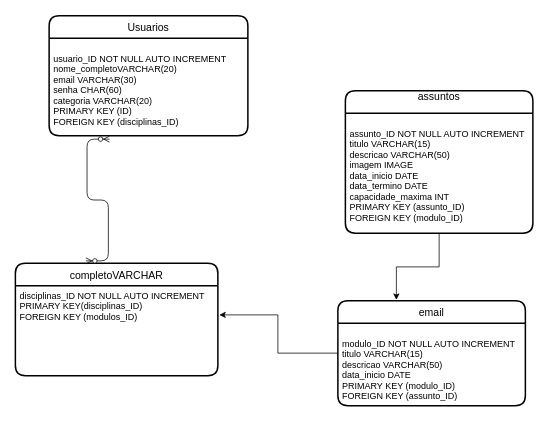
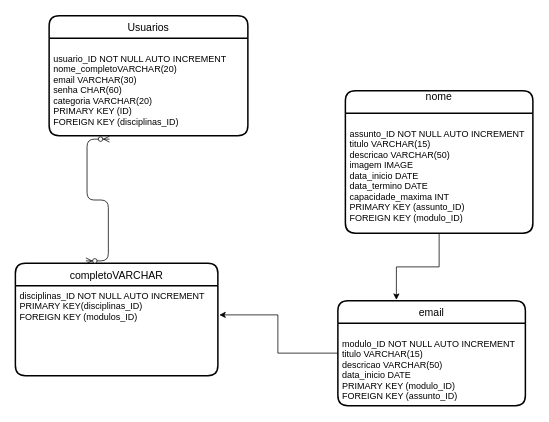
- <mxCell id="4" value="assuntos&#10;" style="swimlane;childLayout=stackLayout;horizontal=1;startSize=30;horizontalStack=0;rounded=1;fontSize=14;fontStyle=0;strokeWidth=2;resizeParent=0;resizeLast=1;shadow=0;dashed=0;align=center;" vertex="1" parent="1"><mxGeometry x="460" y="120" width="250" height="190" as="geometry" /></mxCell>
+ <mxCell id="4" value="nome&#10;" style="swimlane;childLayout=stackLayout;horizontal=1;startSize=30;horizontalStack=0;rounded=1;fontSize=14;fontStyle=0;strokeWidth=2;resizeParent=0;resizeLast=1;shadow=0;dashed=0;align=center;" vertex="1" parent="1"><mxGeometry x="460" y="120" width="250" height="190" as="geometry" /></mxCell>
